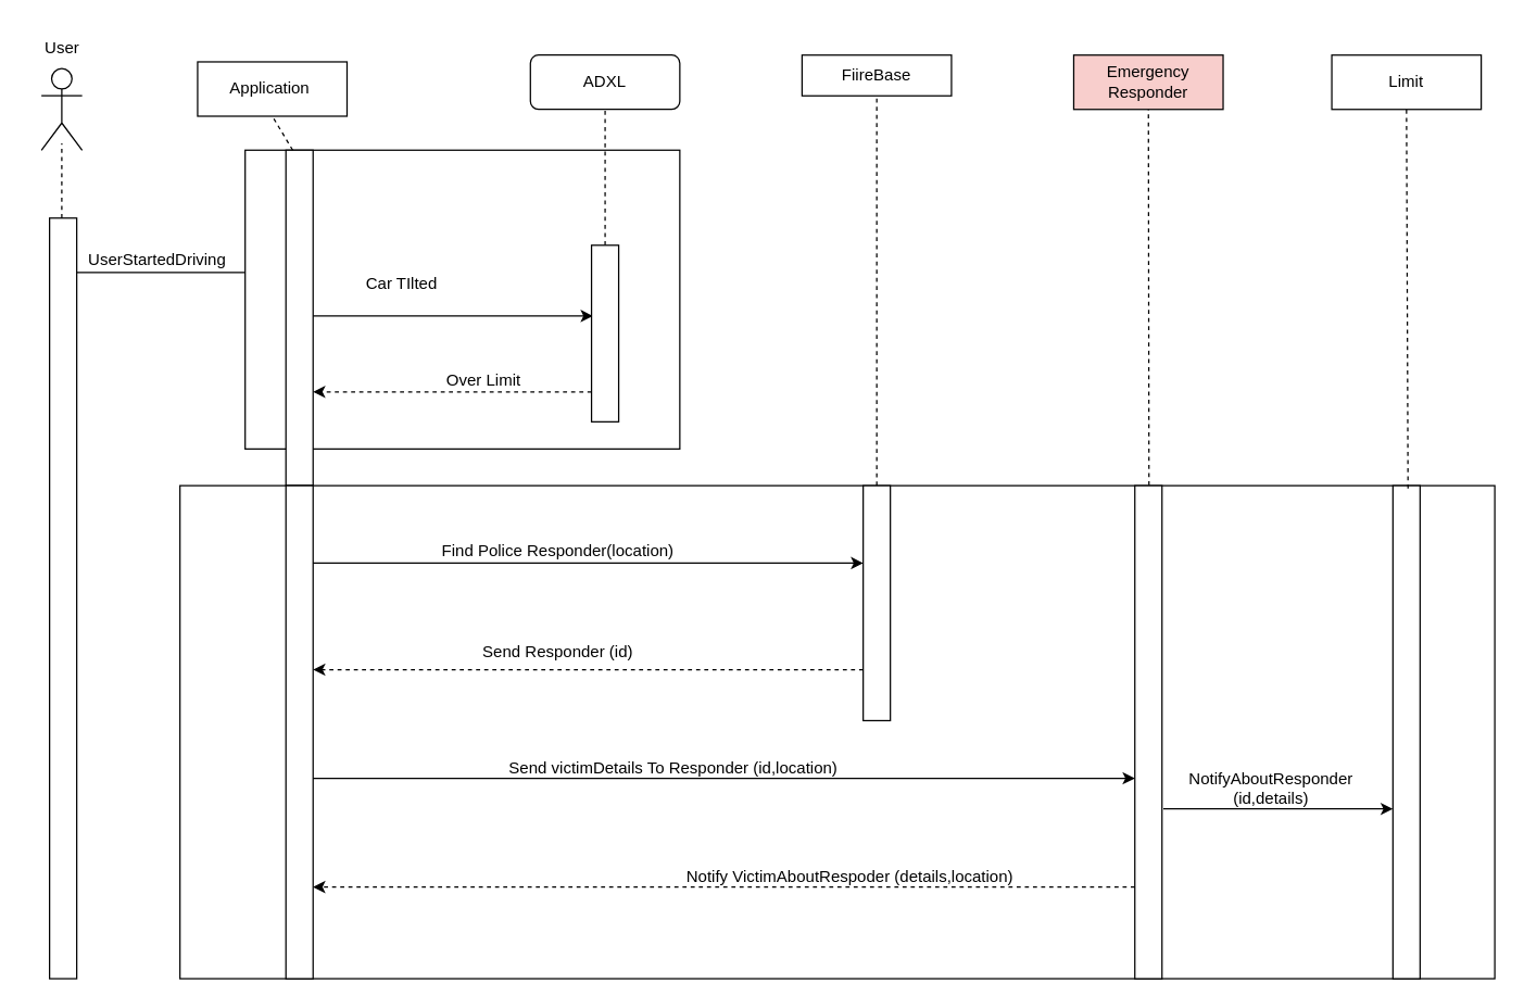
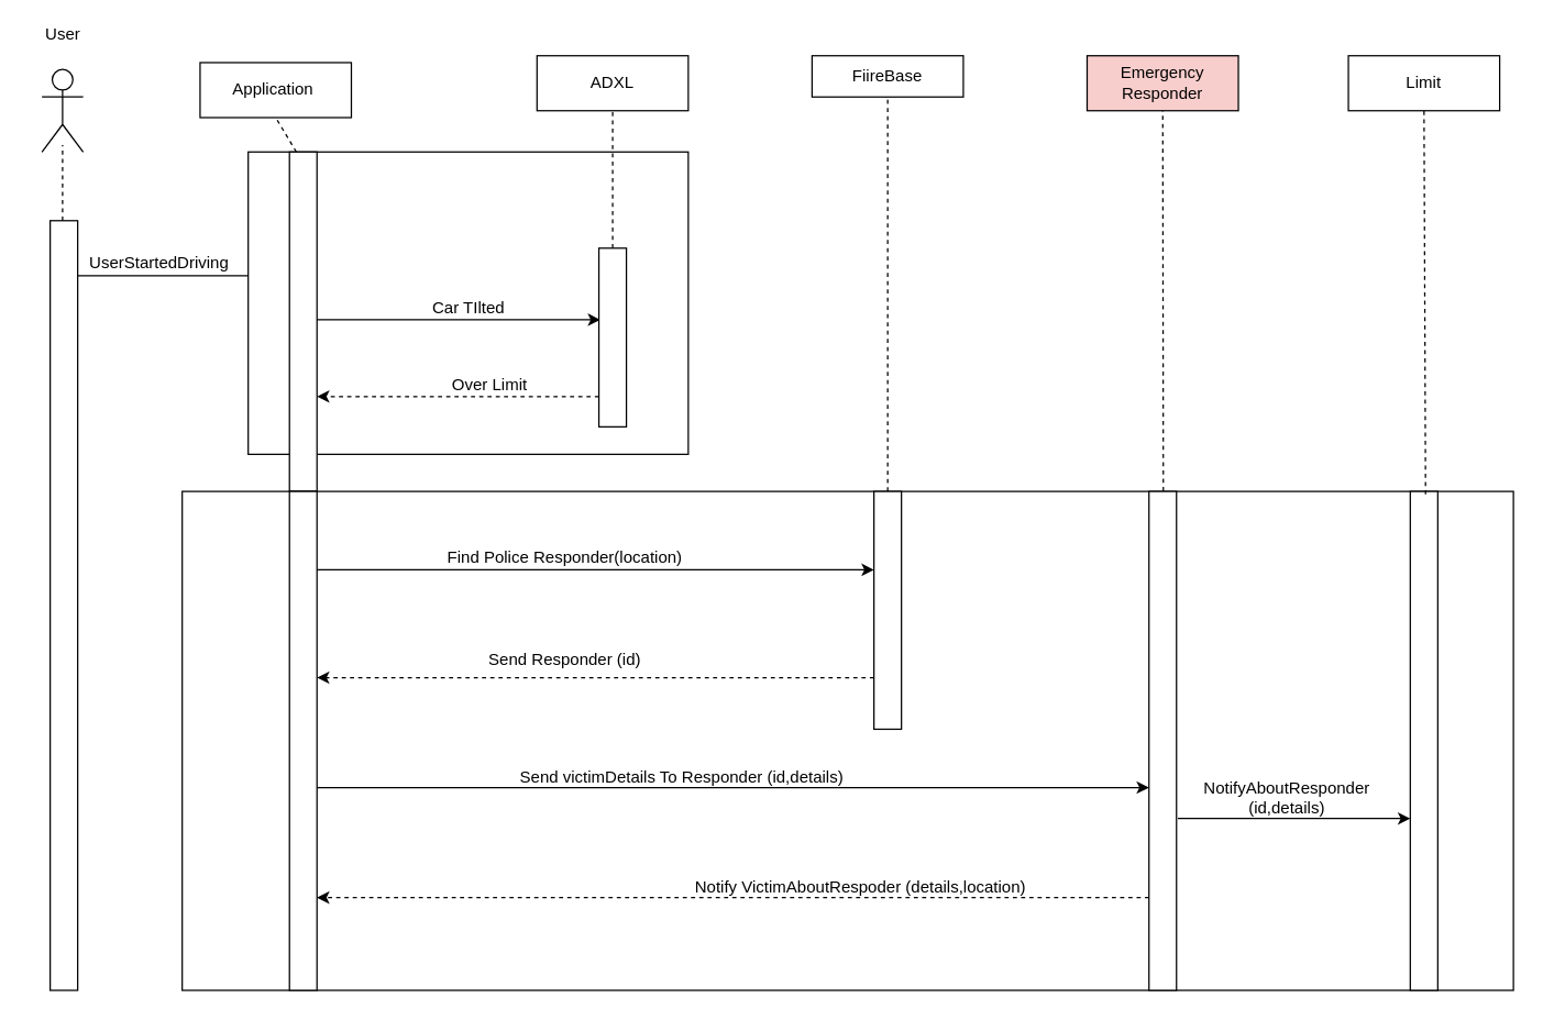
- <mxCell id="3" value="User" style="text;html=1;align=center;verticalAlign=middle;resizable=0;points=[];autosize=1;strokeColor=none;fillColor=none;" vertex="1" parent="1"><mxGeometry x="20" y="20" width="50" height="30" as="geometry" /></mxCell>
+ <mxCell id="3" value="User" style="text;html=1;align=center;verticalAlign=middle;resizable=0;points=[];autosize=1;strokeColor=none;fillColor=none;" vertex="1" parent="1"><mxGeometry x="20" y="10" width="50" height="30" as="geometry" /></mxCell>
- <mxCell id="7" value="ADXL" style="whiteSpace=wrap;html=1;rounded=1;" vertex="1" parent="1"><mxGeometry x="390" y="40" width="110" height="40" as="geometry" /></mxCell>
+ <mxCell id="7" value="ADXL" style="rounded=0;whiteSpace=wrap;html=1;" vertex="1" parent="1"><mxGeometry x="390" y="40" width="110" height="40" as="geometry" /></mxCell>
- <mxCell id="33" value="Car TIlted" style="text;html=1;align=center;verticalAlign=middle;resizable=0;points=[];autosize=1;strokeColor=none;fillColor=none;" vertex="1" parent="1"><mxGeometry x="255" y="194" width="80" height="30" as="geometry" /></mxCell>
+ <mxCell id="33" value="Car TIlted" style="text;html=1;align=center;verticalAlign=middle;resizable=0;points=[];autosize=1;strokeColor=none;fillColor=none;" vertex="1" parent="1"><mxGeometry x="300" y="209" width="80" height="30" as="geometry" /></mxCell>
- <mxCell id="37" value="Send victimDetails To Responder (id,location)" style="text;html=1;align=center;verticalAlign=middle;resizable=0;points=[];autosize=1;strokeColor=none;fillColor=none;" vertex="1" parent="1"><mxGeometry x="360" y="550" width="270" height="30" as="geometry" /></mxCell>
+ <mxCell id="37" value="Send victimDetails To Responder (id,details)" style="text;html=1;align=center;verticalAlign=middle;resizable=0;points=[];autosize=1;strokeColor=none;fillColor=none;" vertex="1" parent="1"><mxGeometry x="360" y="550" width="270" height="30" as="geometry" /></mxCell>
